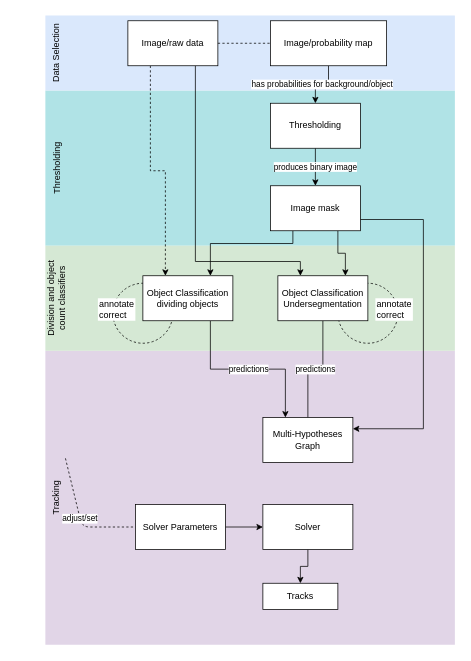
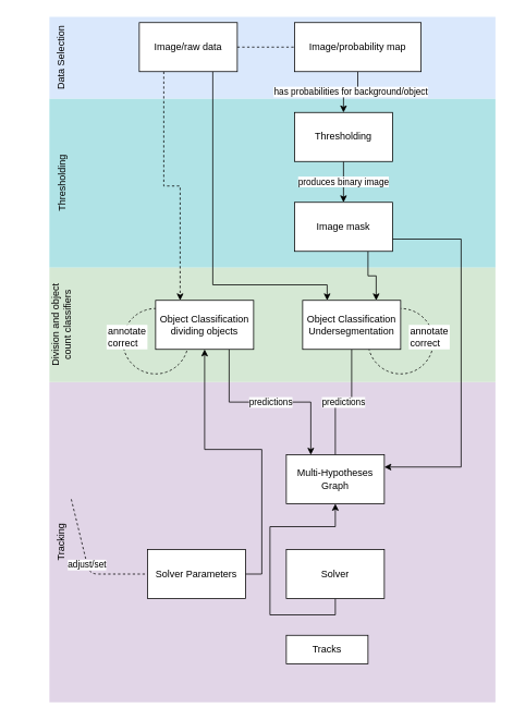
- <mxCell id="19" style="edgeStyle=orthogonalEdgeStyle;rounded=0;orthogonalLoop=1;jettySize=auto;html=1;exitX=0.25;exitY=1;exitDx=0;exitDy=0;entryX=0.75;entryY=0;entryDx=0;entryDy=0;" edge="1" parent="1" source="21" target="31"><mxGeometry relative="1" as="geometry"><Array as="points"><mxPoint x="390" y="324" /><mxPoint x="280" y="324" /></Array></mxGeometry></mxCell>
- <mxCell id="24" style="edgeStyle=orthogonalEdgeStyle;rounded=0;orthogonalLoop=1;jettySize=auto;html=1;exitX=1;exitY=0.5;exitDx=0;exitDy=0;entryX=0;entryY=0.5;entryDx=0;entryDy=0;" edge="1" parent="1" source="25" target="23"><mxGeometry relative="1" as="geometry" /></mxCell>
+ <mxCell id="24" style="edgeStyle=orthogonalEdgeStyle;rounded=0;orthogonalLoop=1;jettySize=auto;html=1;exitX=1;exitY=0.5;exitDx=0;exitDy=0;" edge="1" parent="1" source="25" target="31"><mxGeometry relative="1" as="geometry" /></mxCell>
- <mxCell id="22" style="edgeStyle=orthogonalEdgeStyle;rounded=0;orthogonalLoop=1;jettySize=auto;html=1;exitX=0.5;exitY=1;exitDx=0;exitDy=0;entryX=0.5;entryY=0;entryDx=0;entryDy=0;" edge="1" parent="1" source="23" target="40"><mxGeometry relative="1" as="geometry" /></mxCell>
+ <mxCell id="22" style="edgeStyle=orthogonalEdgeStyle;rounded=0;orthogonalLoop=1;jettySize=auto;html=1;exitX=0.5;exitY=1;exitDx=0;exitDy=0;" edge="1" parent="1" source="23" target="38"><mxGeometry relative="1" as="geometry" /></mxCell>
